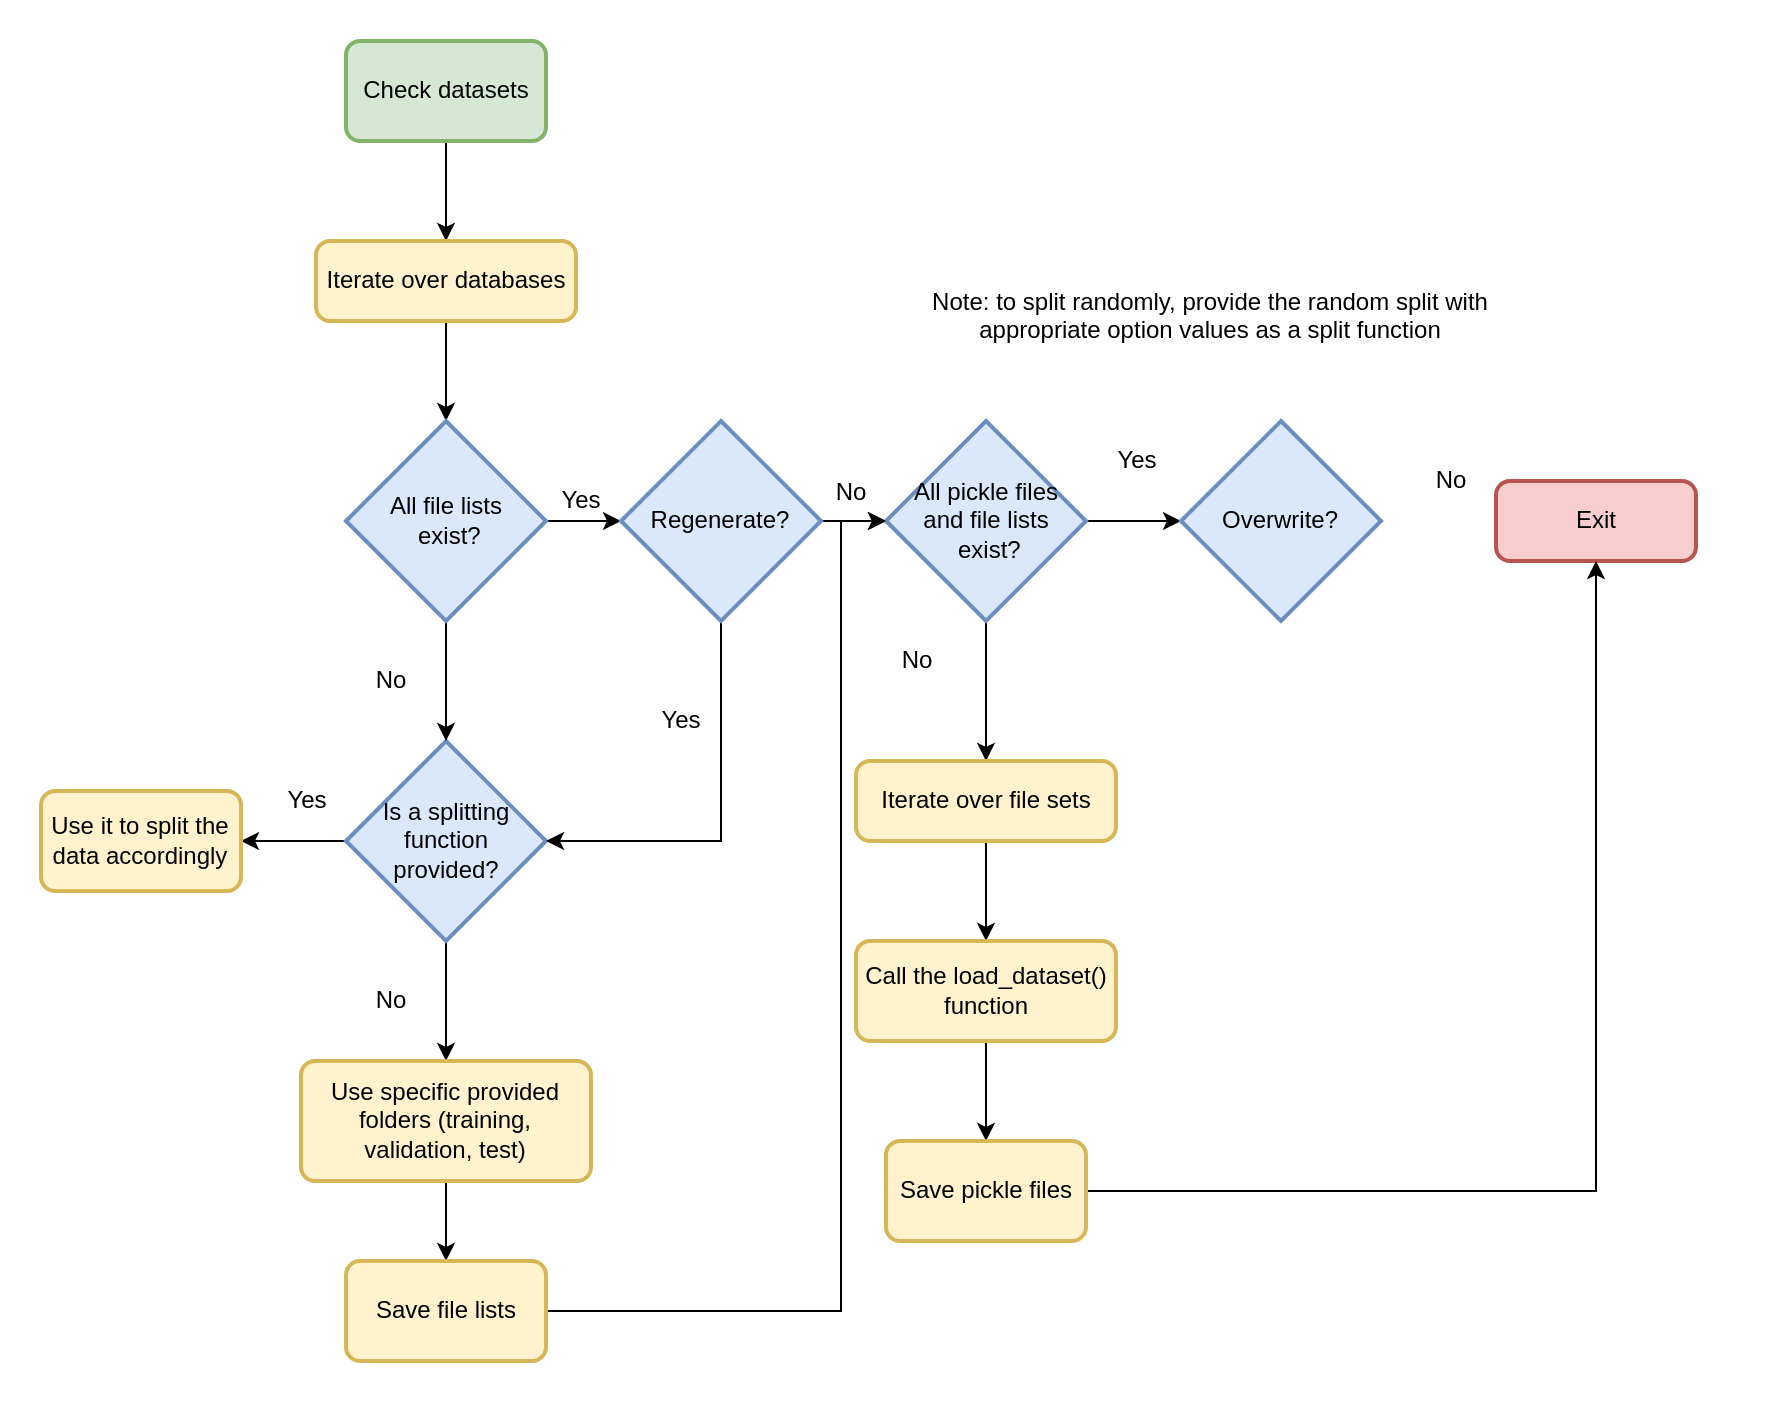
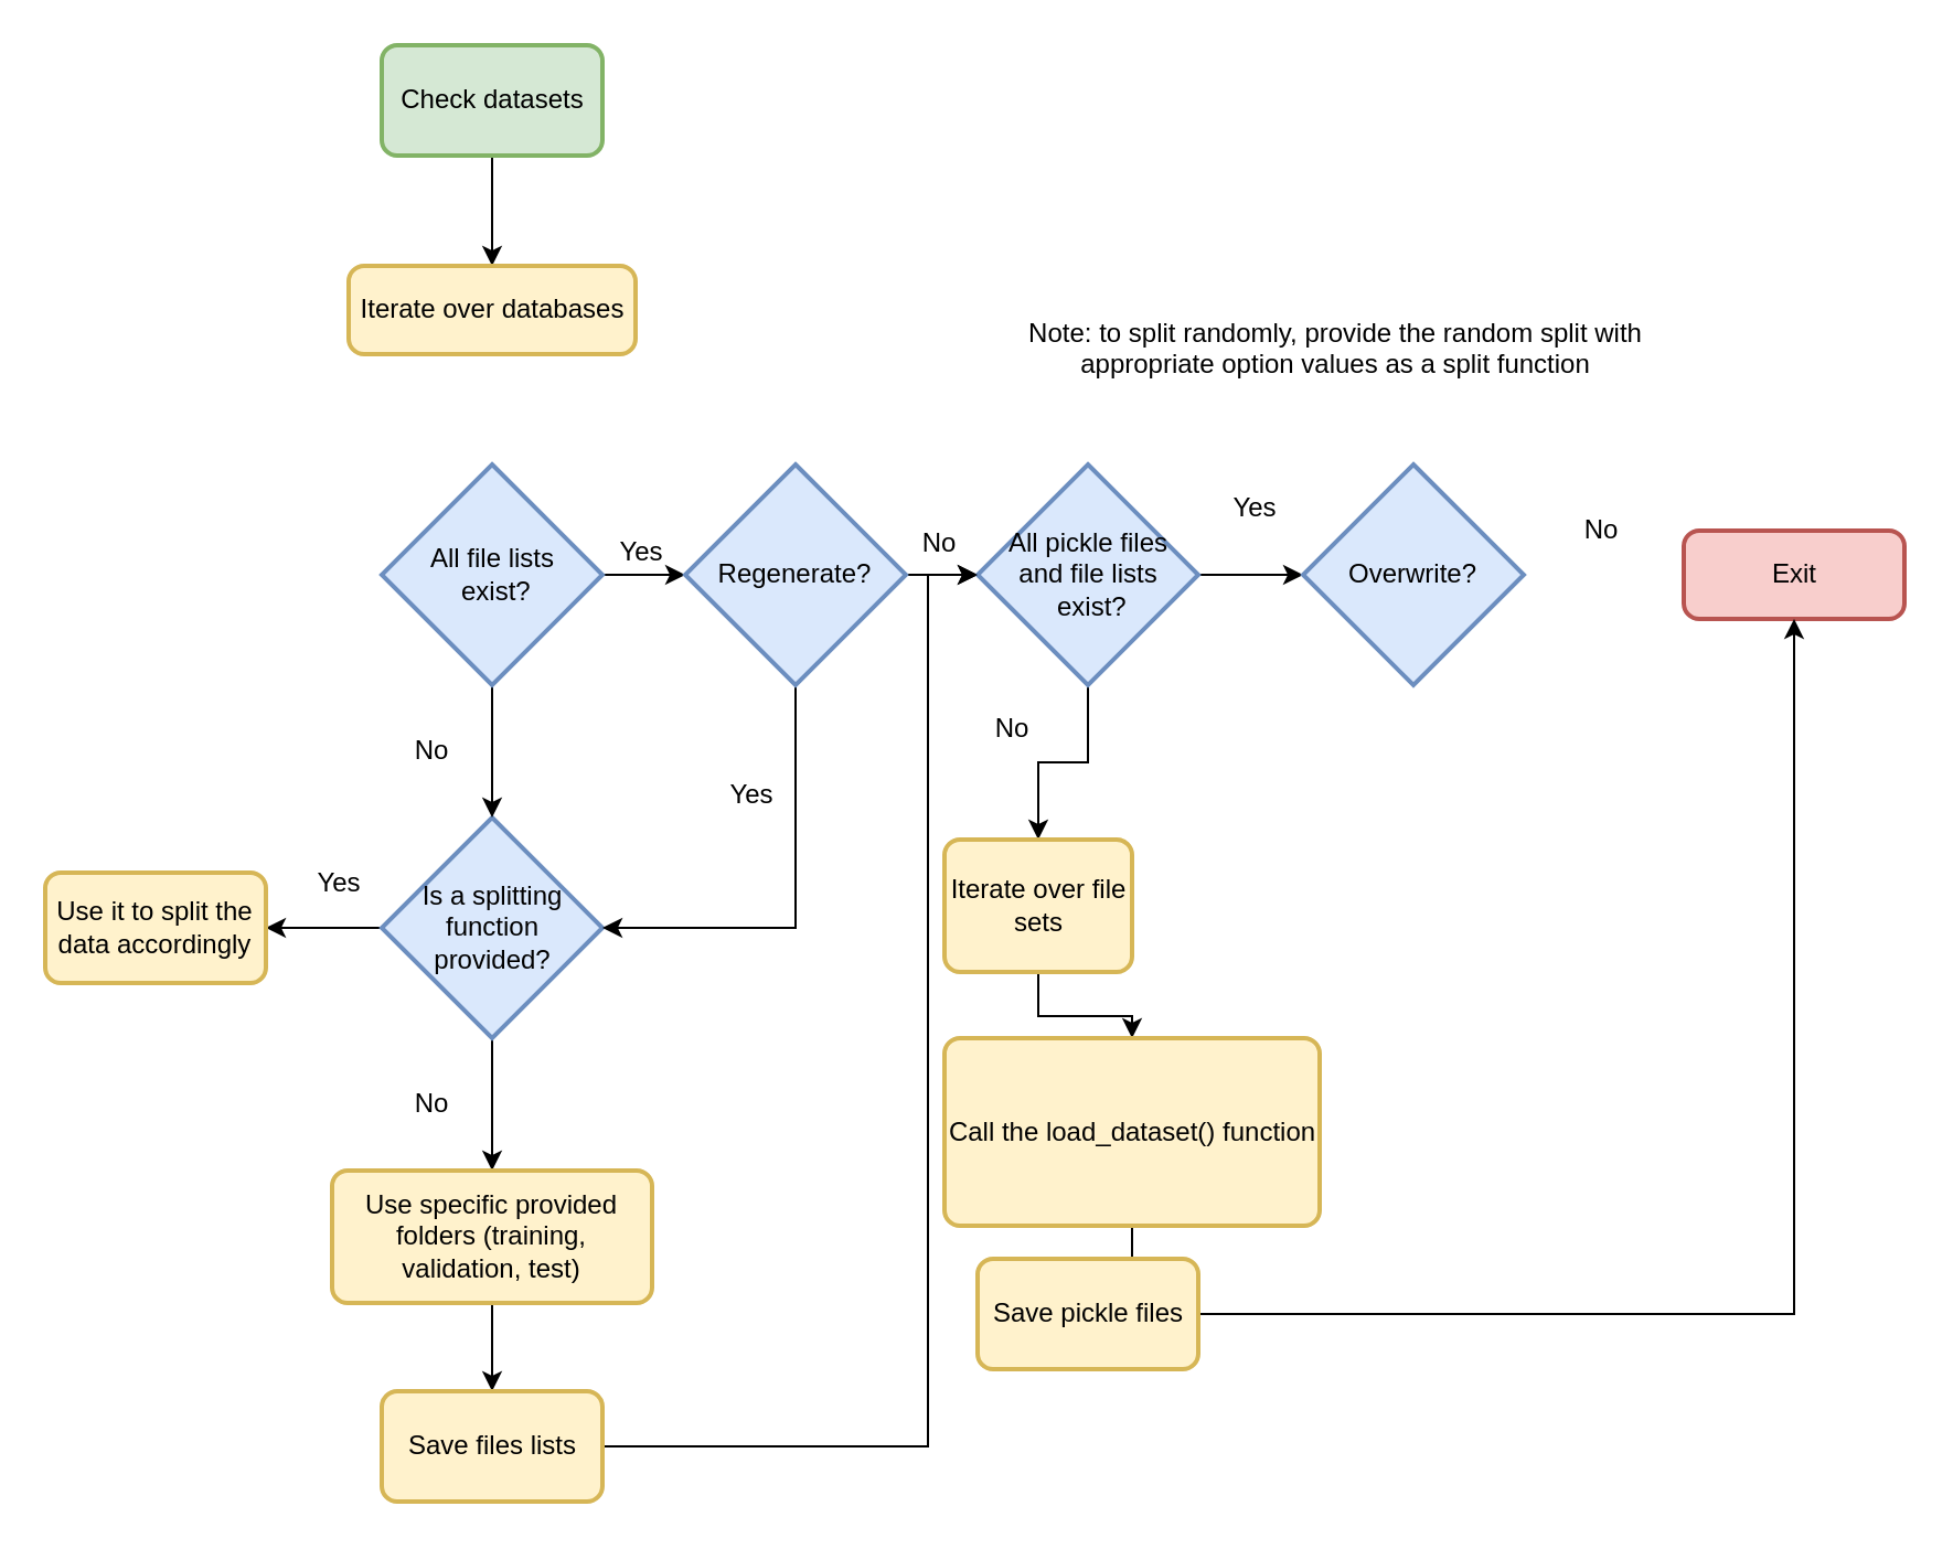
- <mxCell id="4" style="edgeStyle=orthogonalEdgeStyle;rounded=0;orthogonalLoop=1;jettySize=auto;html=1;entryX=0.5;entryY=0;entryDx=0;entryDy=0;entryPerimeter=0;" parent="1" source="5" target="30" edge="1"><mxGeometry relative="1" as="geometry"><mxPoint x="222.5" y="200" as="targetPoint" /><Array as="points" /></mxGeometry></mxCell>
- <mxCell id="26" value="Exit" style="rounded=1;whiteSpace=wrap;html=1;absoluteArcSize=1;arcSize=14;strokeWidth=2;fillColor=#f8cecc;strokeColor=#b85450;" parent="1" vertex="1"><mxGeometry x="747.5" y="240" width="100" height="40" as="geometry" /></mxCell>
+ <mxCell id="26" value="Exit" style="rounded=1;whiteSpace=wrap;html=1;absoluteArcSize=1;arcSize=14;strokeWidth=2;fillColor=#f8cecc;strokeColor=#b85450;" parent="1" vertex="1"><mxGeometry x="762.5" y="240" width="100" height="40" as="geometry" /></mxCell>
- <mxCell id="37" value="Iterate over file sets" style="rounded=1;whiteSpace=wrap;html=1;absoluteArcSize=1;arcSize=14;strokeWidth=2;fillColor=#fff2cc;strokeColor=#d6b656;" parent="1" vertex="1"><mxGeometry x="427.5" y="380" width="130" height="40" as="geometry" /></mxCell>
+ <mxCell id="37" value="Iterate over file sets" style="rounded=1;whiteSpace=wrap;html=1;absoluteArcSize=1;arcSize=14;strokeWidth=2;fillColor=#fff2cc;strokeColor=#d6b656;" parent="1" vertex="1"><mxGeometry x="427.5" y="380" width="85" height="60" as="geometry" /></mxCell>
- <mxCell id="39" value="Call the load_dataset() function" style="rounded=1;whiteSpace=wrap;html=1;absoluteArcSize=1;arcSize=14;strokeWidth=2;fillColor=#fff2cc;strokeColor=#d6b656;" parent="1" vertex="1"><mxGeometry x="427.5" y="470" width="130" height="50" as="geometry" /></mxCell>
+ <mxCell id="39" value="Call the load_dataset() function" style="rounded=1;whiteSpace=wrap;html=1;absoluteArcSize=1;arcSize=14;strokeWidth=2;fillColor=#fff2cc;strokeColor=#d6b656;" parent="1" vertex="1"><mxGeometry x="427.5" y="470" width="170" height="85" as="geometry" /></mxCell>
- <mxCell id="22" value="Save file lists" style="rounded=1;whiteSpace=wrap;html=1;absoluteArcSize=1;arcSize=14;strokeWidth=2;fillColor=#fff2cc;strokeColor=#d6b656;" parent="1" vertex="1"><mxGeometry x="172.5" y="630" width="100" height="50" as="geometry" /></mxCell>
+ <mxCell id="22" value="Save files lists" style="rounded=1;whiteSpace=wrap;html=1;absoluteArcSize=1;arcSize=14;strokeWidth=2;fillColor=#fff2cc;strokeColor=#d6b656;" parent="1" vertex="1"><mxGeometry x="172.5" y="630" width="100" height="50" as="geometry" /></mxCell>
